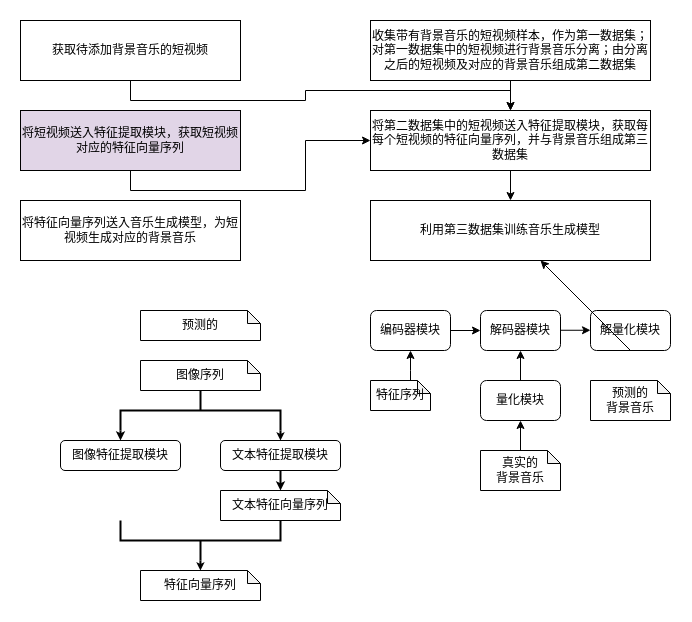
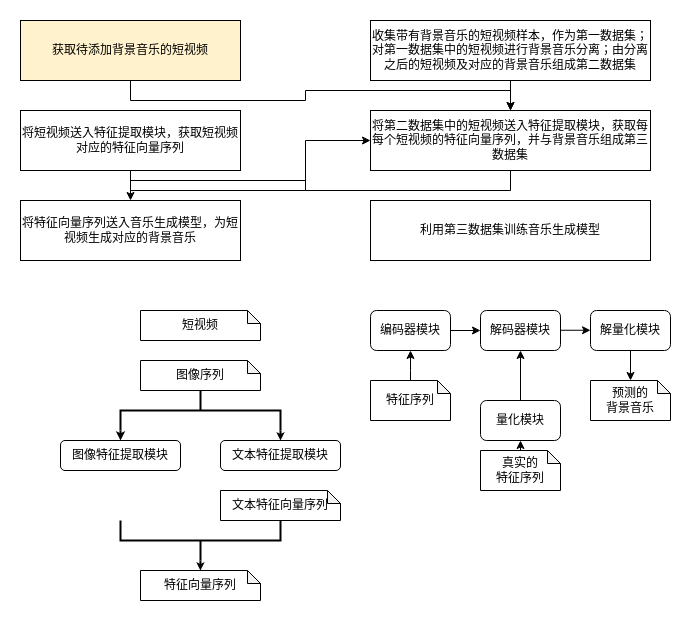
- <mxCell id="3" value="获取待添加背景音乐的短视频" style="rounded=0;whiteSpace=wrap;html=1;" parent="1" vertex="1"><mxGeometry x="20" y="20" width="220" height="60" as="geometry" /></mxCell>
+ <mxCell id="3" value="获取待添加背景音乐的短视频" style="rounded=0;whiteSpace=wrap;html=1;fillColor=#fff2cc;" parent="1" vertex="1"><mxGeometry x="20" y="20" width="220" height="60" as="geometry" /></mxCell>
- <mxCell id="5" value="将短视频送入特征提取模块，获取短视频对应的特征向量序列" style="rounded=0;whiteSpace=wrap;html=1;fillColor=#e1d5e7;" parent="1" vertex="1"><mxGeometry x="20" y="110" width="220" height="60" as="geometry" /></mxCell>
+ <mxCell id="5" value="将短视频送入特征提取模块，获取短视频对应的特征向量序列" style="rounded=0;whiteSpace=wrap;html=1;" parent="1" vertex="1"><mxGeometry x="20" y="110" width="220" height="60" as="geometry" /></mxCell>
- <mxCell id="9" style="edgeStyle=orthogonalEdgeStyle;rounded=0;orthogonalLoop=1;jettySize=auto;html=1;exitX=0.5;exitY=1;exitDx=0;exitDy=0;entryX=0.5;entryY=0;entryDx=0;entryDy=0;" parent="1" source="10" target="11" edge="1"><mxGeometry relative="1" as="geometry" /></mxCell>
+ <mxCell id="9" style="edgeStyle=orthogonalEdgeStyle;rounded=0;orthogonalLoop=1;jettySize=auto;html=1;exitX=0.5;exitY=1;exitDx=0;exitDy=0;" parent="1" source="10" target="6" edge="1"><mxGeometry relative="1" as="geometry" /></mxCell>
- <mxCell id="32" value="" style="endArrow=classic;html=1;rounded=0;exitX=0.5;exitY=1;exitDx=0;exitDy=0;" parent="1" source="29" target="11" edge="1"><mxGeometry width="50" height="50" relative="1" as="geometry"><mxPoint x="660" y="370" as="sourcePoint" /><mxPoint x="690" y="370" as="targetPoint" /></mxGeometry></mxCell>
+ <mxCell id="32" value="" style="endArrow=classic;html=1;rounded=0;exitX=0.5;exitY=1;exitDx=0;exitDy=0;entryX=0.5;entryY=0;entryDx=0;entryDy=0;entryPerimeter=0;" parent="1" source="29" target="31" edge="1"><mxGeometry width="50" height="50" relative="1" as="geometry"><mxPoint x="660" y="370" as="sourcePoint" /><mxPoint x="690" y="370" as="targetPoint" /></mxGeometry></mxCell>
- <mxCell id="16" value="预测的" style="shape=note;whiteSpace=wrap;html=1;backgroundOutline=1;darkOpacity=0.05;size=13;" parent="1" vertex="1"><mxGeometry x="140" y="310" width="120" height="30" as="geometry" /></mxCell>
+ <mxCell id="16" value="短视频" style="shape=note;whiteSpace=wrap;html=1;backgroundOutline=1;darkOpacity=0.05;size=13;" parent="1" vertex="1"><mxGeometry x="140" y="310" width="120" height="30" as="geometry" /></mxCell>
- <mxCell id="23" value="特征序列" style="shape=note;whiteSpace=wrap;html=1;backgroundOutline=1;darkOpacity=0.05;size=13;" parent="1" vertex="1"><mxGeometry x="370" y="380" width="60" height="30" as="geometry" /></mxCell>
+ <mxCell id="23" value="特征序列" style="shape=note;whiteSpace=wrap;html=1;backgroundOutline=1;darkOpacity=0.05;size=13;" parent="1" vertex="1"><mxGeometry x="370" y="380" width="80" height="40" as="geometry" /></mxCell>
- <mxCell id="27" value="量化模块" style="rounded=1;whiteSpace=wrap;html=1;" parent="1" vertex="1"><mxGeometry x="480" y="380" width="80" height="40" as="geometry" /></mxCell>
+ <mxCell id="27" value="量化模块" style="rounded=1;whiteSpace=wrap;html=1;" parent="1" vertex="1"><mxGeometry x="480" y="400" width="80" height="40" as="geometry" /></mxCell>
- <mxCell id="25" value="真实的&lt;br&gt;背景音乐" style="shape=note;whiteSpace=wrap;html=1;backgroundOutline=1;darkOpacity=0.05;size=13;" parent="1" vertex="1"><mxGeometry x="480" y="450" width="80" height="40" as="geometry" /></mxCell>
+ <mxCell id="25" value="真实的&lt;br&gt;特征序列" style="shape=note;whiteSpace=wrap;html=1;backgroundOutline=1;darkOpacity=0.05;size=13;" parent="1" vertex="1"><mxGeometry x="480" y="450" width="80" height="40" as="geometry" /></mxCell>
- <mxCell id="18" value="" style="edgeStyle=orthogonalEdgeStyle;rounded=0;orthogonalLoop=1;jettySize=auto;html=1;strokeWidth=2;endSize=3;entryX=0.5;entryY=0;entryDx=0;entryDy=0;entryPerimeter=0;" edge="1" parent="1" source="19" target="33"><mxGeometry relative="1" as="geometry"><Array as="points"><mxPoint x="280" y="490" /><mxPoint x="280" y="490" /></Array></mxGeometry></mxCell>
